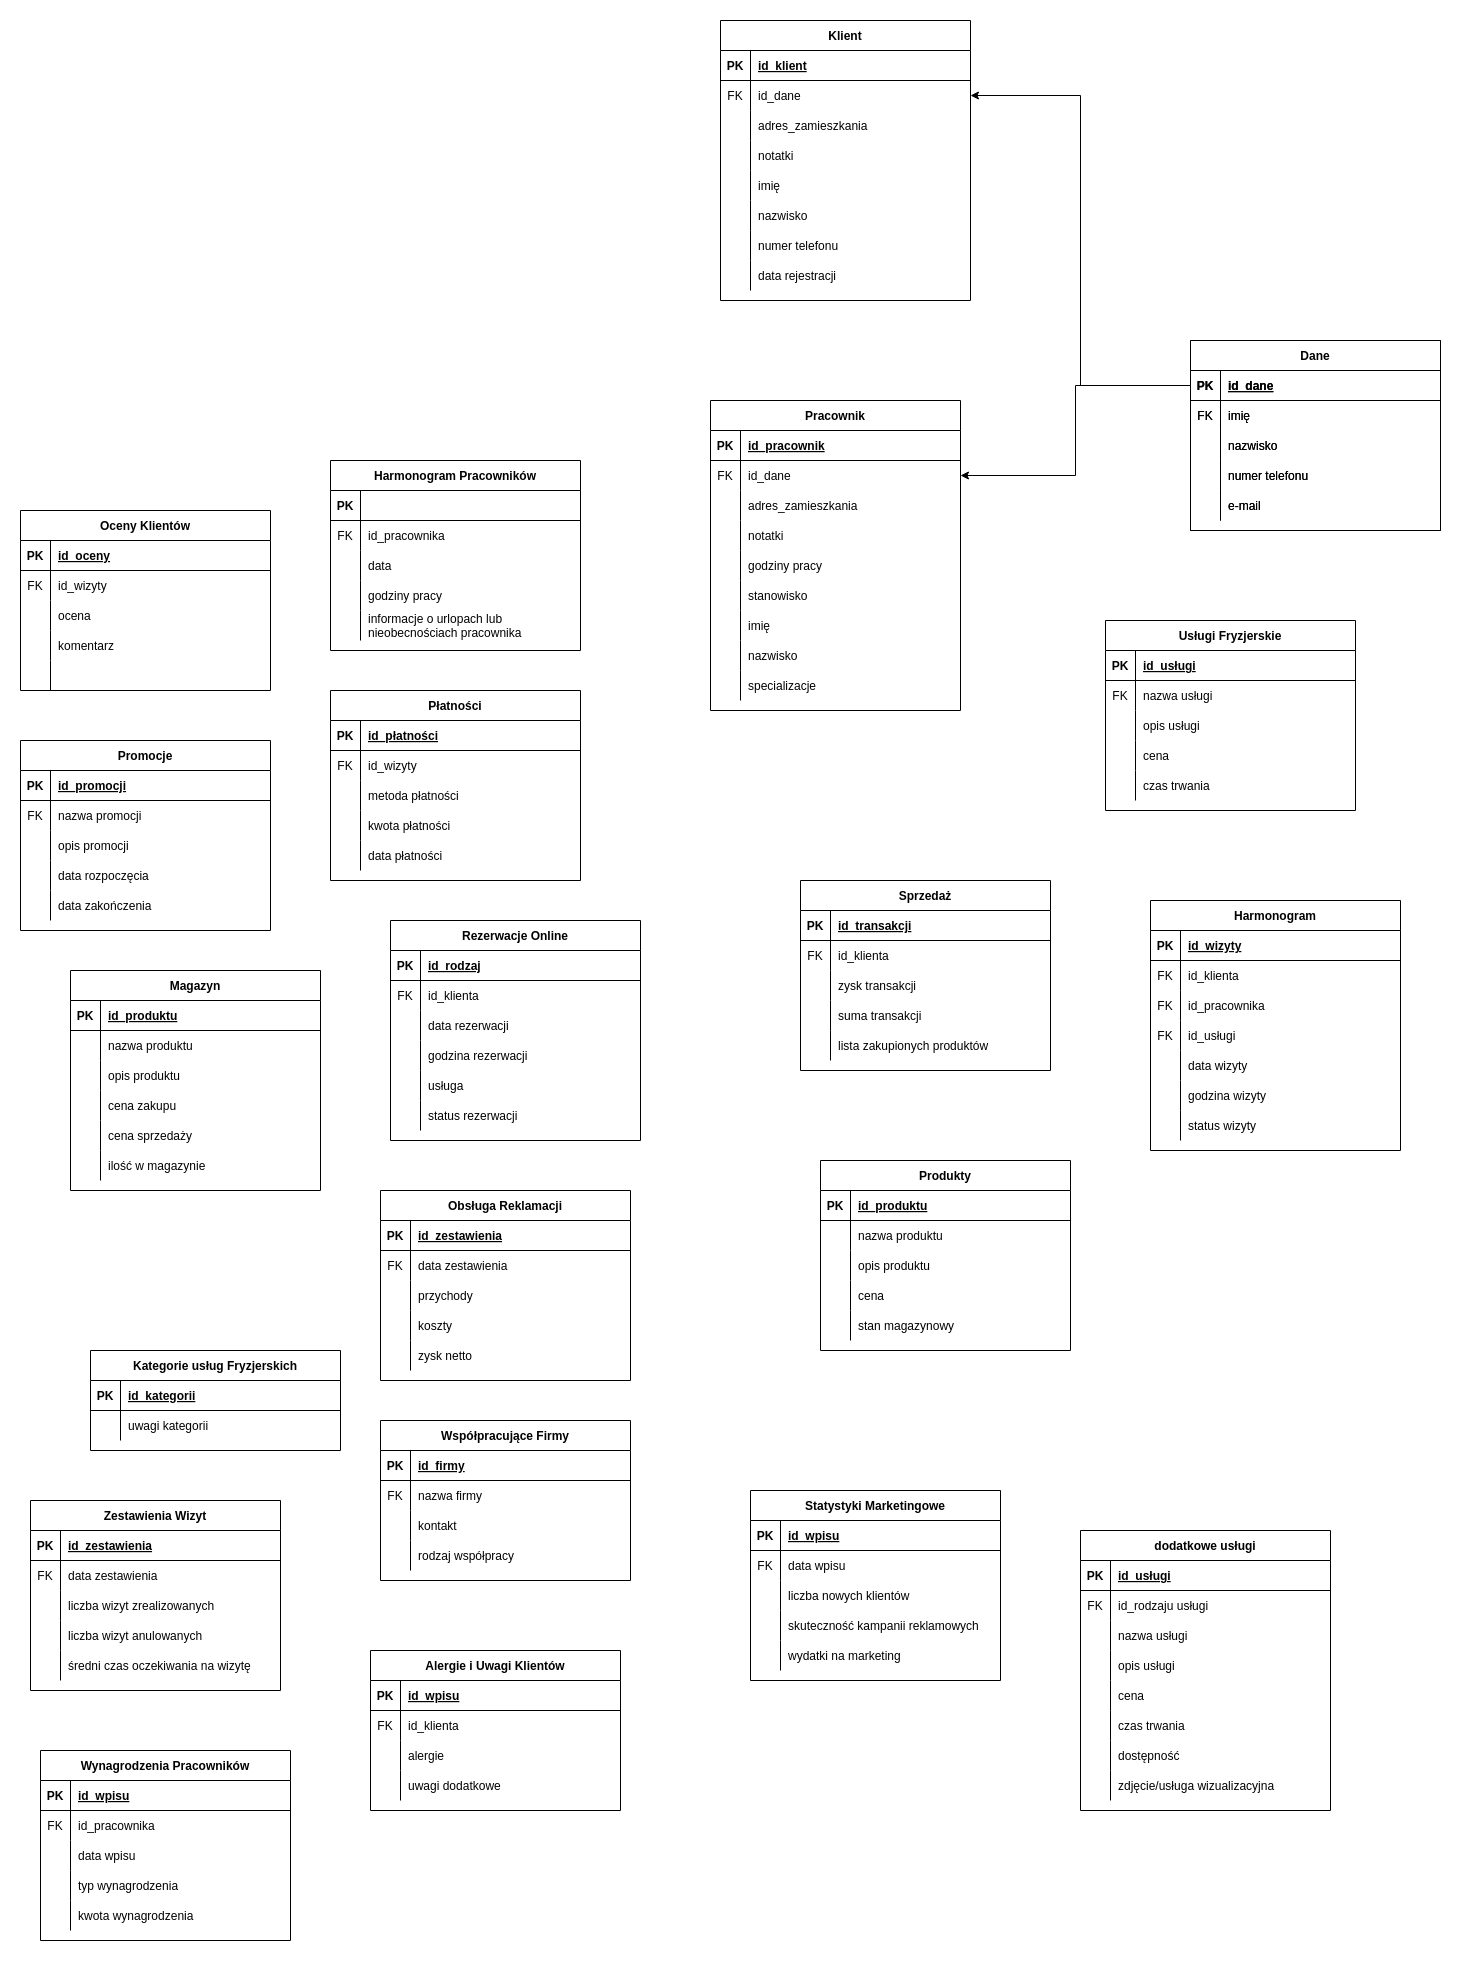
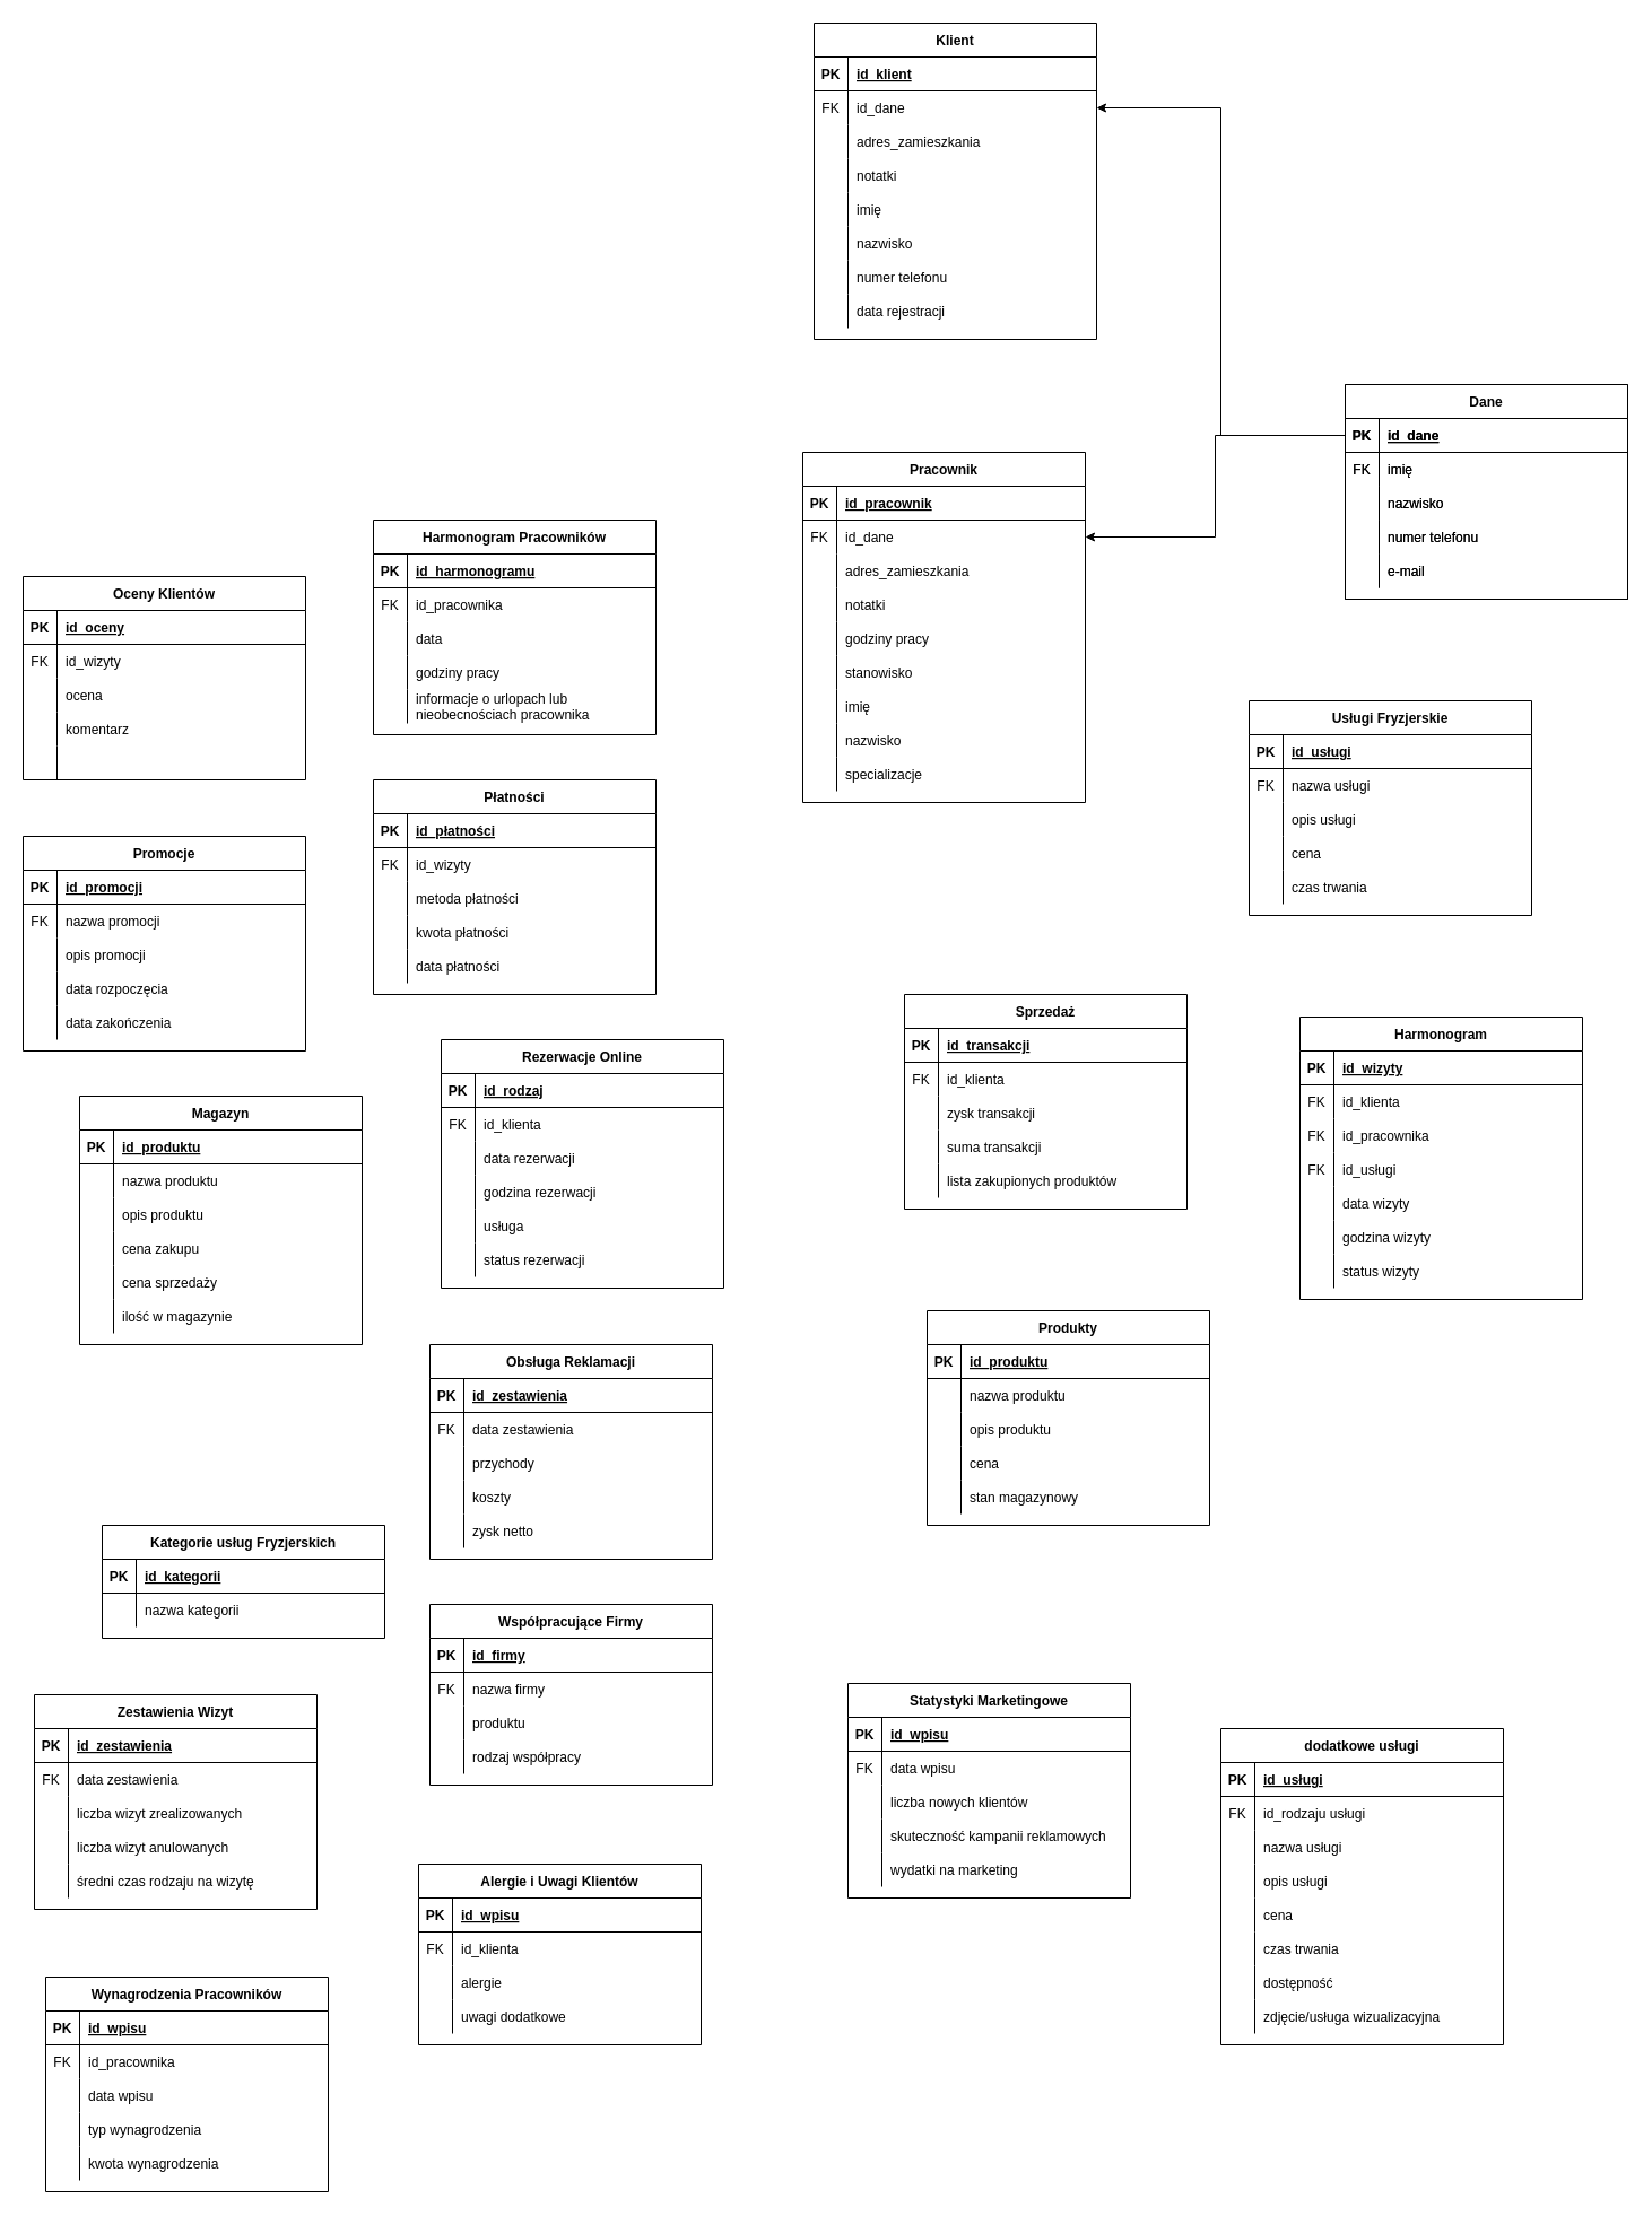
+ <mxCell id="162" value="id_harmonogramu" style="shape=partialRectangle;overflow=hidden;connectable=0;fillColor=none;top=0;left=0;bottom=0;right=0;align=left;spacingLeft=6;fontStyle=5;" vertex="1" parent="160"><mxGeometry x="30" width="220" height="30" as="geometry"><mxRectangle width="220" height="30" as="alternateBounds" /></mxGeometry></mxCell>
- <mxCell id="283" value="uwagi kategorii" style="shape=partialRectangle;overflow=hidden;connectable=0;fillColor=none;top=0;left=0;bottom=0;right=0;align=left;spacingLeft=6;" vertex="1" parent="281"><mxGeometry x="30" width="220" height="30" as="geometry"><mxRectangle width="220" height="30" as="alternateBounds" /></mxGeometry></mxCell>
+ <mxCell id="283" value="nazwa kategorii" style="shape=partialRectangle;overflow=hidden;connectable=0;fillColor=none;top=0;left=0;bottom=0;right=0;align=left;spacingLeft=6;" vertex="1" parent="281"><mxGeometry x="30" width="220" height="30" as="geometry"><mxRectangle width="220" height="30" as="alternateBounds" /></mxGeometry></mxCell>
- <mxCell id="293" value="kontakt" style="shape=partialRectangle;overflow=hidden;connectable=0;fillColor=none;top=0;left=0;bottom=0;right=0;align=left;spacingLeft=6;" vertex="1" parent="291"><mxGeometry x="30" width="220" height="30" as="geometry"><mxRectangle width="220" height="30" as="alternateBounds" /></mxGeometry></mxCell>
+ <mxCell id="293" value="produktu" style="shape=partialRectangle;overflow=hidden;connectable=0;fillColor=none;top=0;left=0;bottom=0;right=0;align=left;spacingLeft=6;" vertex="1" parent="291"><mxGeometry x="30" width="220" height="30" as="geometry"><mxRectangle width="220" height="30" as="alternateBounds" /></mxGeometry></mxCell>
- <mxCell id="312" value="średni czas oczekiwania na wizytę" style="shape=partialRectangle;overflow=hidden;connectable=0;fillColor=none;top=0;left=0;bottom=0;right=0;align=left;spacingLeft=6;" vertex="1" parent="310"><mxGeometry x="30" width="220" height="30" as="geometry"><mxRectangle width="220" height="30" as="alternateBounds" /></mxGeometry></mxCell>
+ <mxCell id="312" value="średni czas rodzaju na wizytę" style="shape=partialRectangle;overflow=hidden;connectable=0;fillColor=none;top=0;left=0;bottom=0;right=0;align=left;spacingLeft=6;" vertex="1" parent="310"><mxGeometry x="30" width="220" height="30" as="geometry"><mxRectangle width="220" height="30" as="alternateBounds" /></mxGeometry></mxCell>
